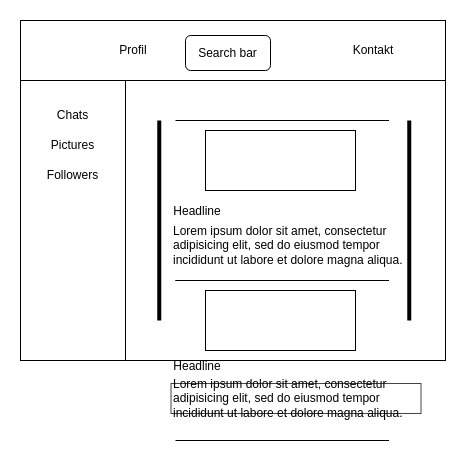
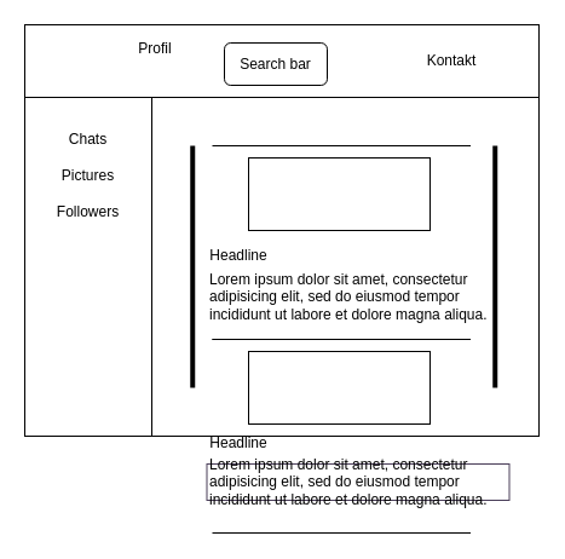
- <mxCell id="5" value="Profil" style="text;html=1;strokeColor=none;fillColor=none;align=center;verticalAlign=middle;whiteSpace=wrap;rounded=0;" vertex="1" parent="1"><mxGeometry x="102.5" y="35" width="60" height="30" as="geometry" /></mxCell>
+ <mxCell id="5" value="Profil" style="text;html=1;strokeColor=none;fillColor=none;align=center;verticalAlign=middle;whiteSpace=wrap;rounded=0;" vertex="1" parent="1"><mxGeometry x="97.5" y="25" width="60" height="30" as="geometry" /></mxCell>
